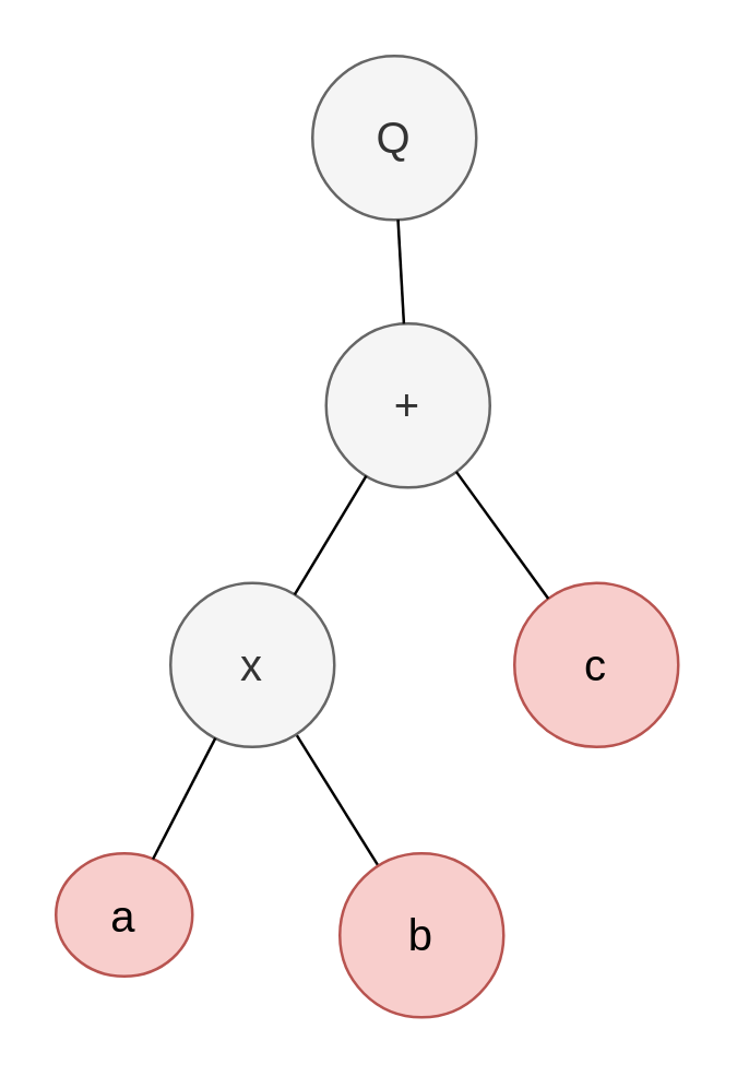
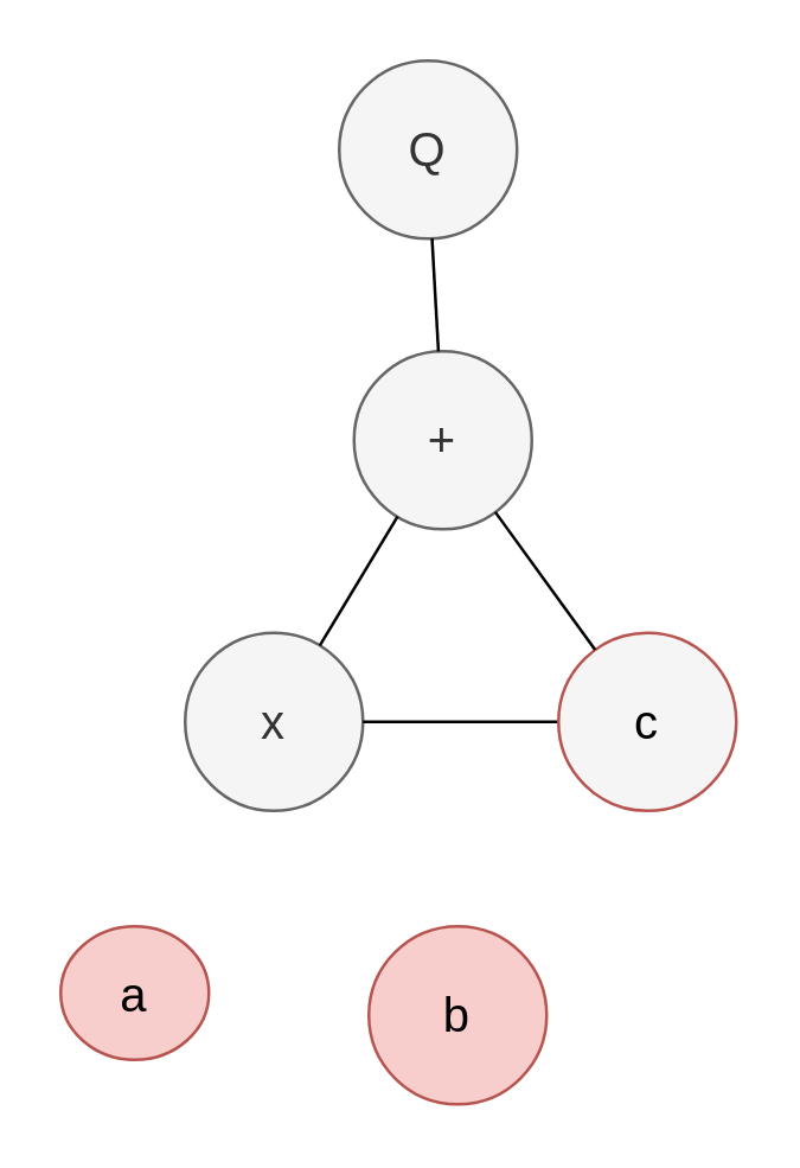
- <mxCell id="12" value="c" style="ellipse;whiteSpace=wrap;html=1;fontSize=16;fillColor=#f8cecc;strokeColor=#b85450;" vertex="1" parent="1"><mxGeometry x="188" y="213" width="60" height="60" as="geometry" /></mxCell>
+ <mxCell id="12" value="c" style="ellipse;whiteSpace=wrap;html=1;fontSize=16;fillColor=#f5f5f5;strokeColor=#b85450;" vertex="1" parent="1"><mxGeometry x="188" y="213" width="60" height="60" as="geometry" /></mxCell>
- <mxCell id="11" value="" style="edgeStyle=none;curved=1;rounded=0;orthogonalLoop=1;jettySize=auto;html=1;fontSize=16;startSize=8;endSize=8;endArrow=none;endFill=0;" edge="1" parent="1" source="6" target="3"><mxGeometry relative="1" as="geometry"><mxPoint x="115" y="280" as="sourcePoint" /><mxPoint x="136" y="325" as="targetPoint" /></mxGeometry></mxCell>
+ <mxCell id="11" value="" style="edgeStyle=none;curved=1;rounded=0;orthogonalLoop=1;jettySize=auto;html=1;fontSize=16;startSize=8;endSize=8;endArrow=none;endFill=0;" edge="1" parent="1" source="6" target="12"><mxGeometry relative="1" as="geometry"><mxPoint x="115" y="280" as="sourcePoint" /><mxPoint x="136" y="325" as="targetPoint" /></mxGeometry></mxCell>
- <mxCell id="2" value="" style="edgeStyle=none;curved=1;rounded=0;orthogonalLoop=1;jettySize=auto;html=1;fontSize=16;startSize=8;endSize=8;endArrow=none;endFill=0;" parent="1" source="6" target="7" edge="1"><mxGeometry relative="1" as="geometry" /></mxCell>
